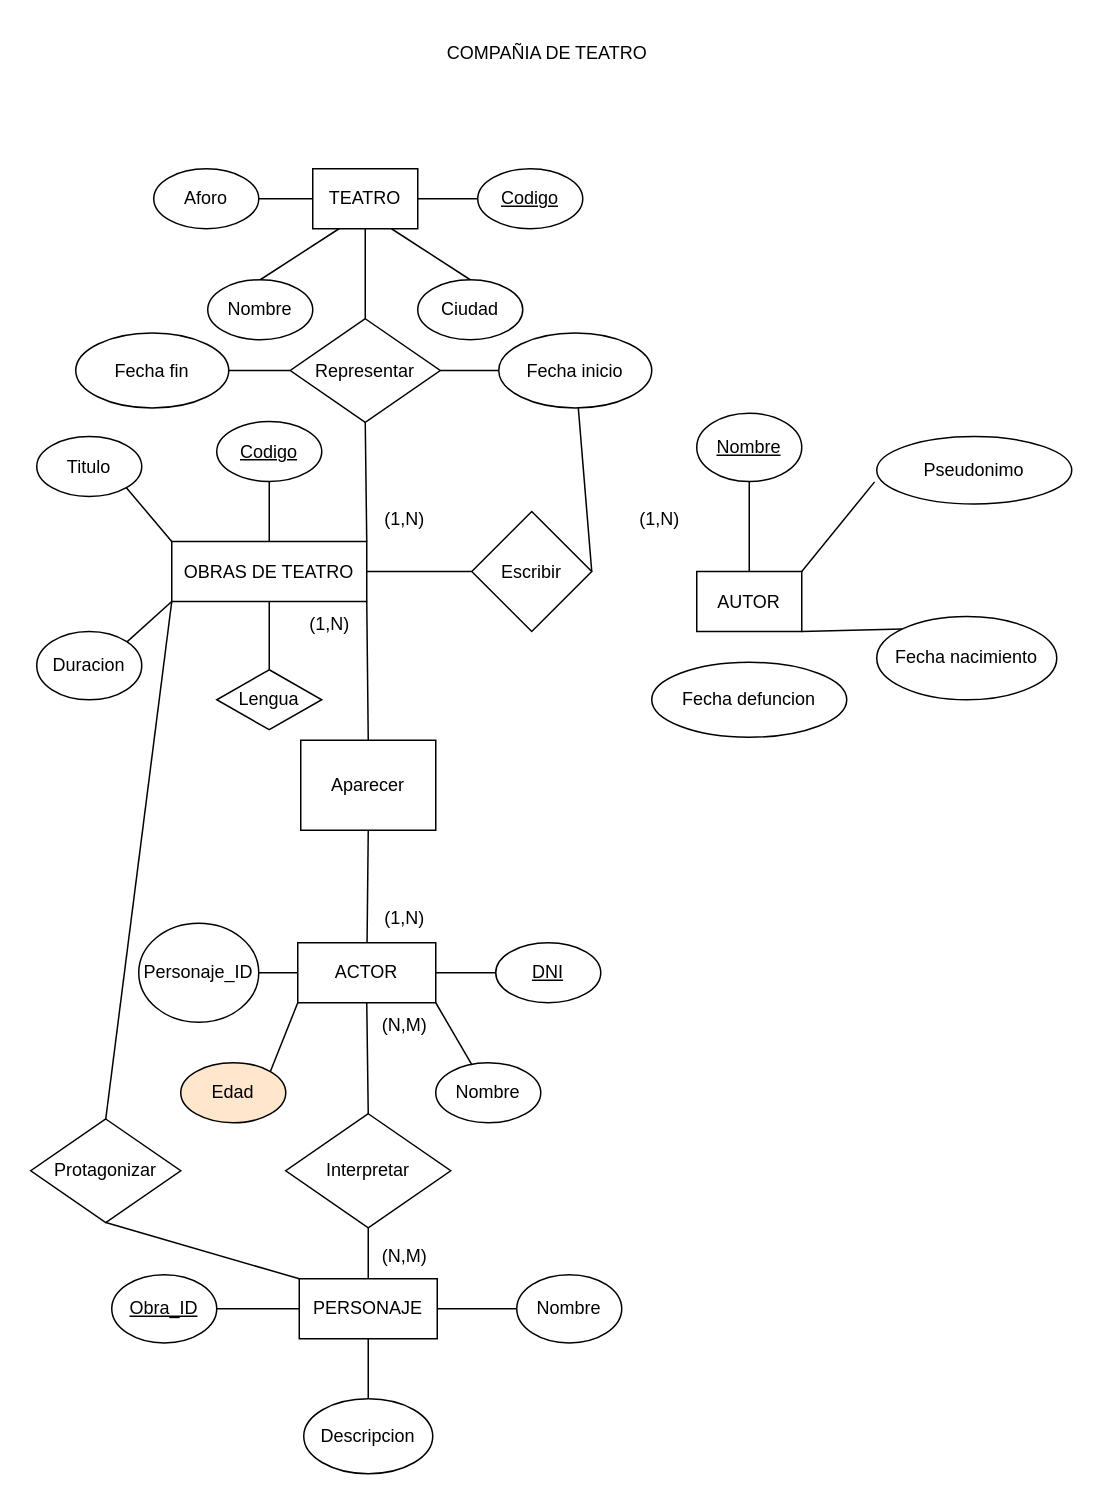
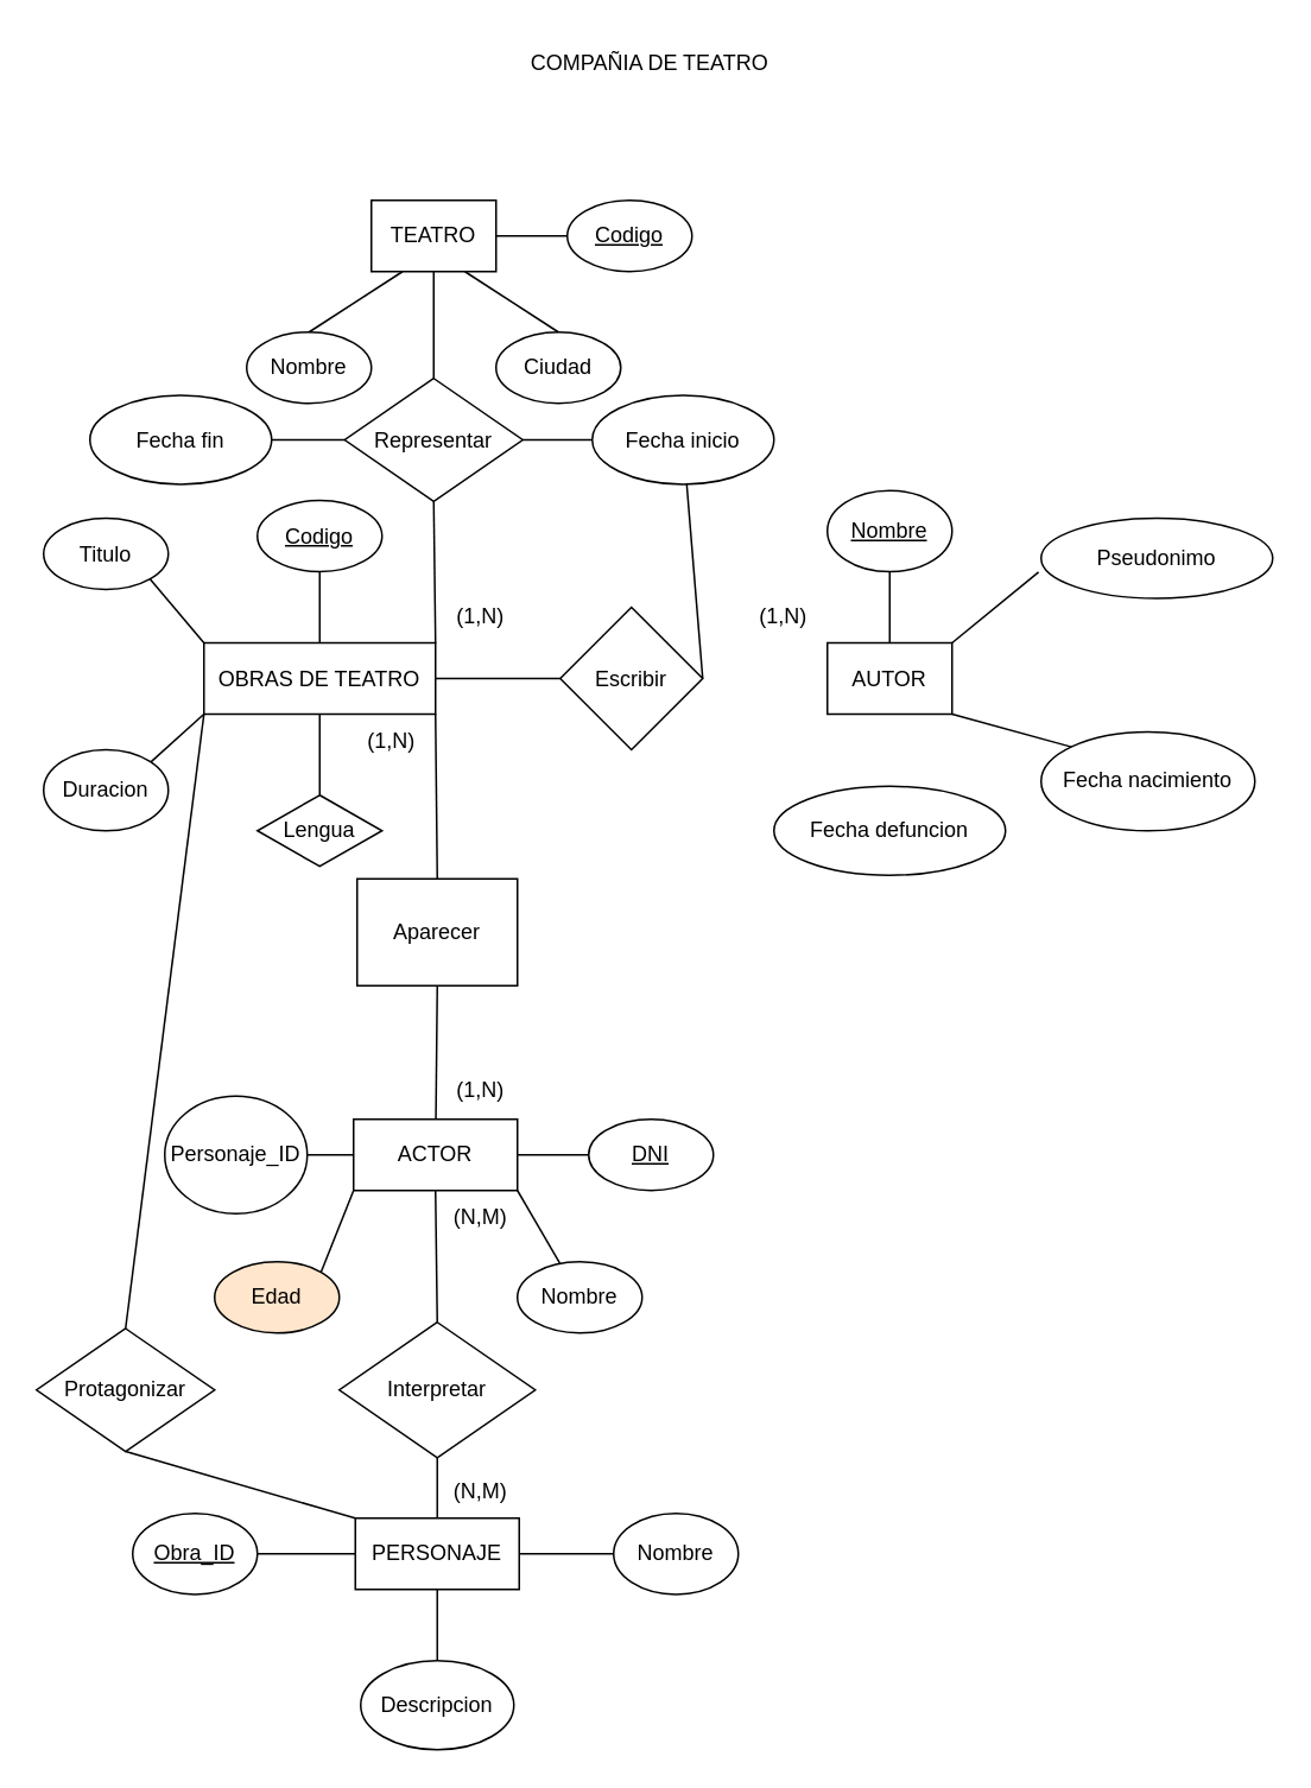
- <mxCell id="55" value="Aforo" style="ellipse;whiteSpace=wrap;html=1;" vertex="1" parent="1"><mxGeometry x="102" y="112" width="70" height="40" as="geometry" /></mxCell>
- <mxCell id="59" value="" style="rounded=0;orthogonalLoop=1;jettySize=auto;html=1;endArrow=none;endFill=0;exitX=1;exitY=0.5;exitDx=0;exitDy=0;entryX=0;entryY=0.5;entryDx=0;entryDy=0;" edge="1" parent="1" source="55" target="51"><mxGeometry relative="1" as="geometry"><mxPoint x="308" y="162" as="sourcePoint" /><mxPoint x="348" y="162" as="targetPoint" /></mxGeometry></mxCell>
- <mxCell id="10" value="AUTOR" style="rounded=0;whiteSpace=wrap;html=1;" vertex="1" parent="1"><mxGeometry x="464" y="380.5" width="70" height="40" as="geometry" /></mxCell>
+ <mxCell id="10" value="AUTOR" style="rounded=0;whiteSpace=wrap;html=1;" vertex="1" parent="1"><mxGeometry x="464" y="360.5" width="70" height="40" as="geometry" /></mxCell>
